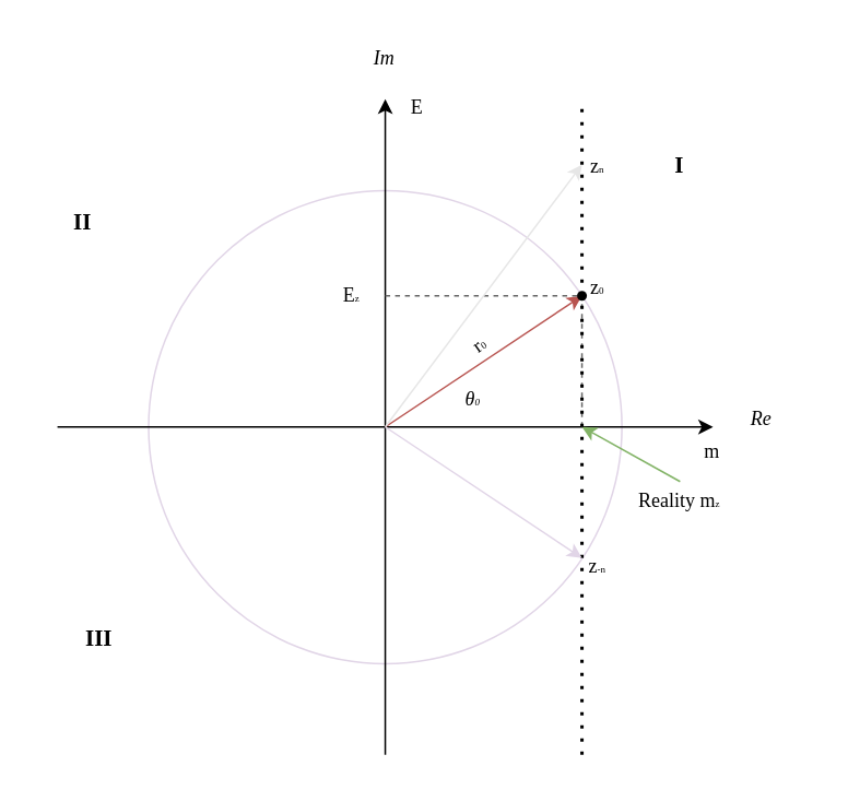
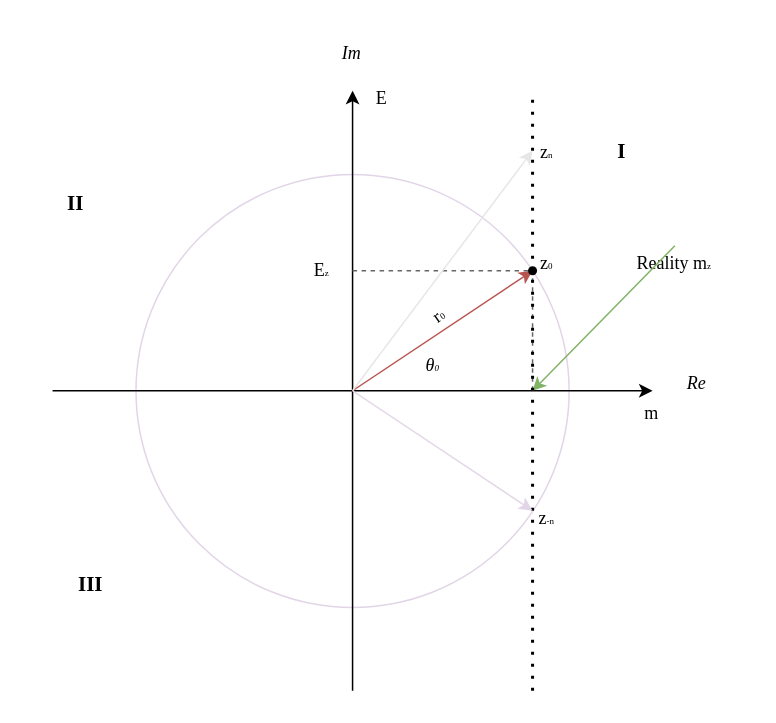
- <mxCell id="15" value="&lt;font face=&quot;Times New Roman&quot;&gt;Reality m&lt;font style=&quot;font-size: 6px;&quot;&gt;z&lt;/font&gt;&lt;/font&gt;" style="text;html=1;align=center;verticalAlign=middle;whiteSpace=wrap;rounded=0;" parent="1" vertex="1"><mxGeometry x="384.38" y="290" width="60" height="30" as="geometry" /></mxCell>
+ <mxCell id="15" value="&lt;font face=&quot;Times New Roman&quot;&gt;Reality m&lt;font style=&quot;font-size: 6px;&quot;&gt;z&lt;/font&gt;&lt;/font&gt;" style="text;html=1;align=center;verticalAlign=middle;whiteSpace=wrap;rounded=0;" parent="1" vertex="1"><mxGeometry x="419.38" y="160" width="60" height="30" as="geometry" /></mxCell>
